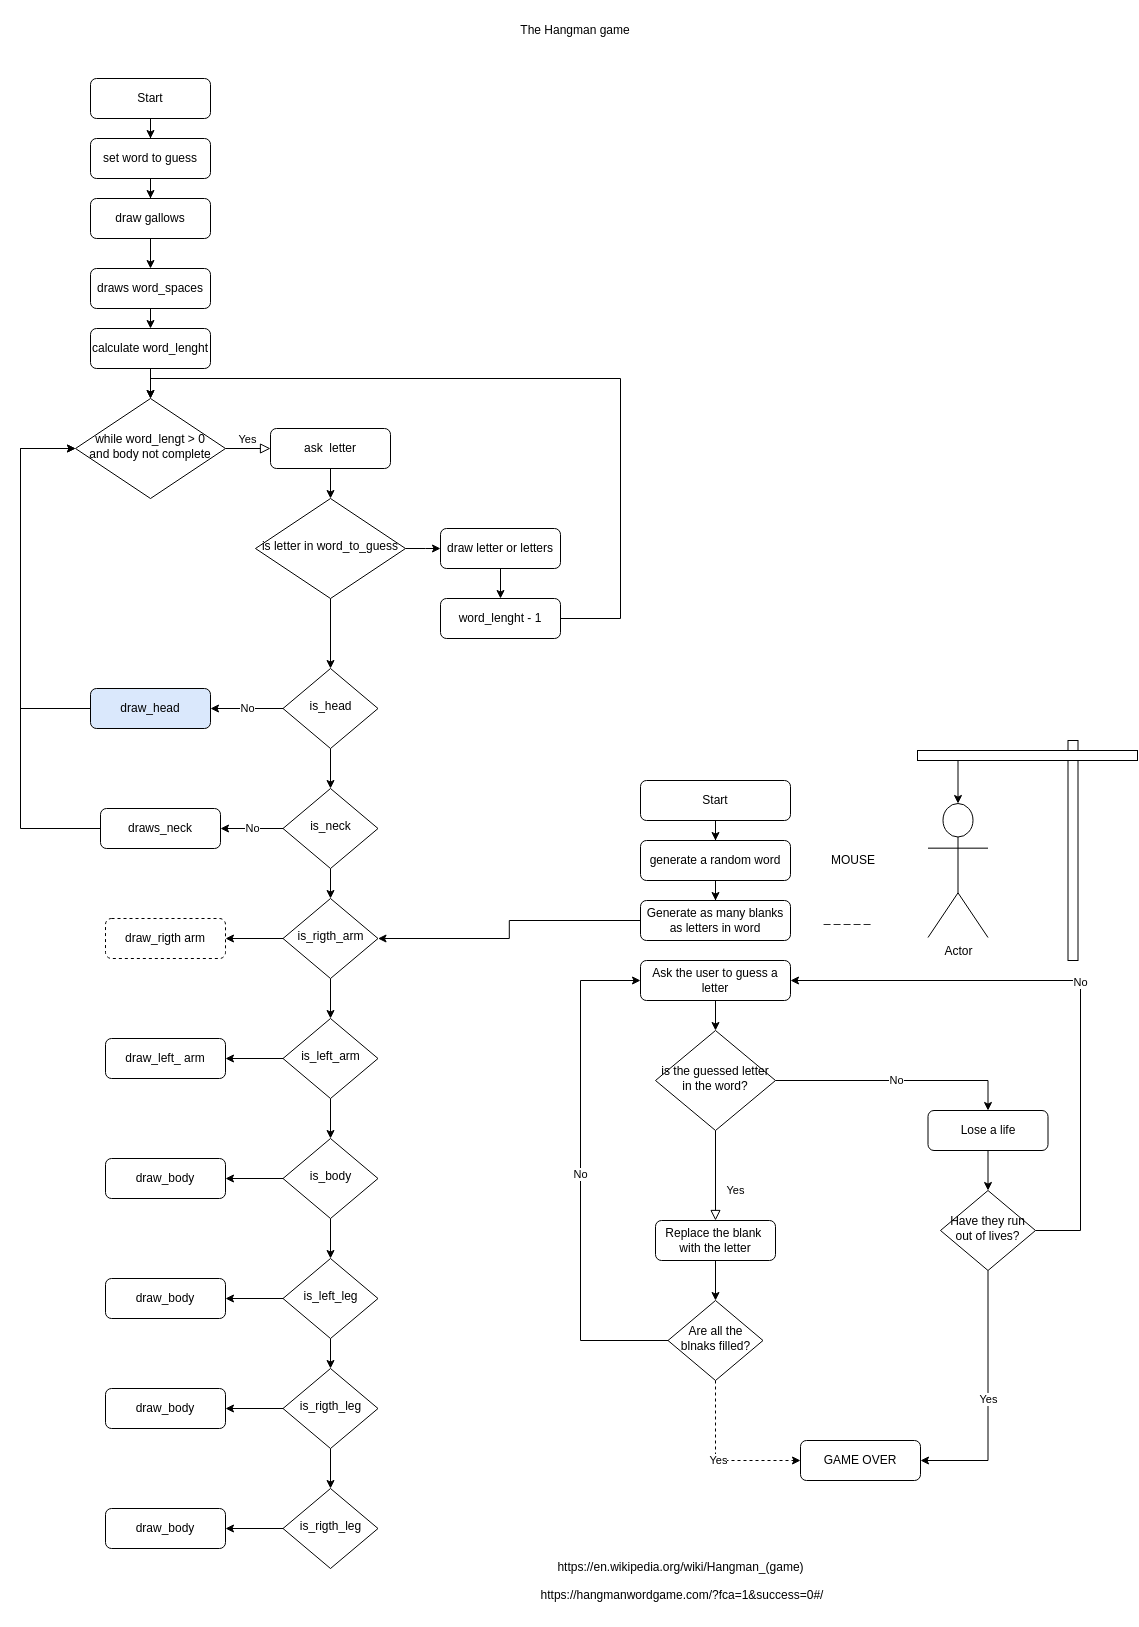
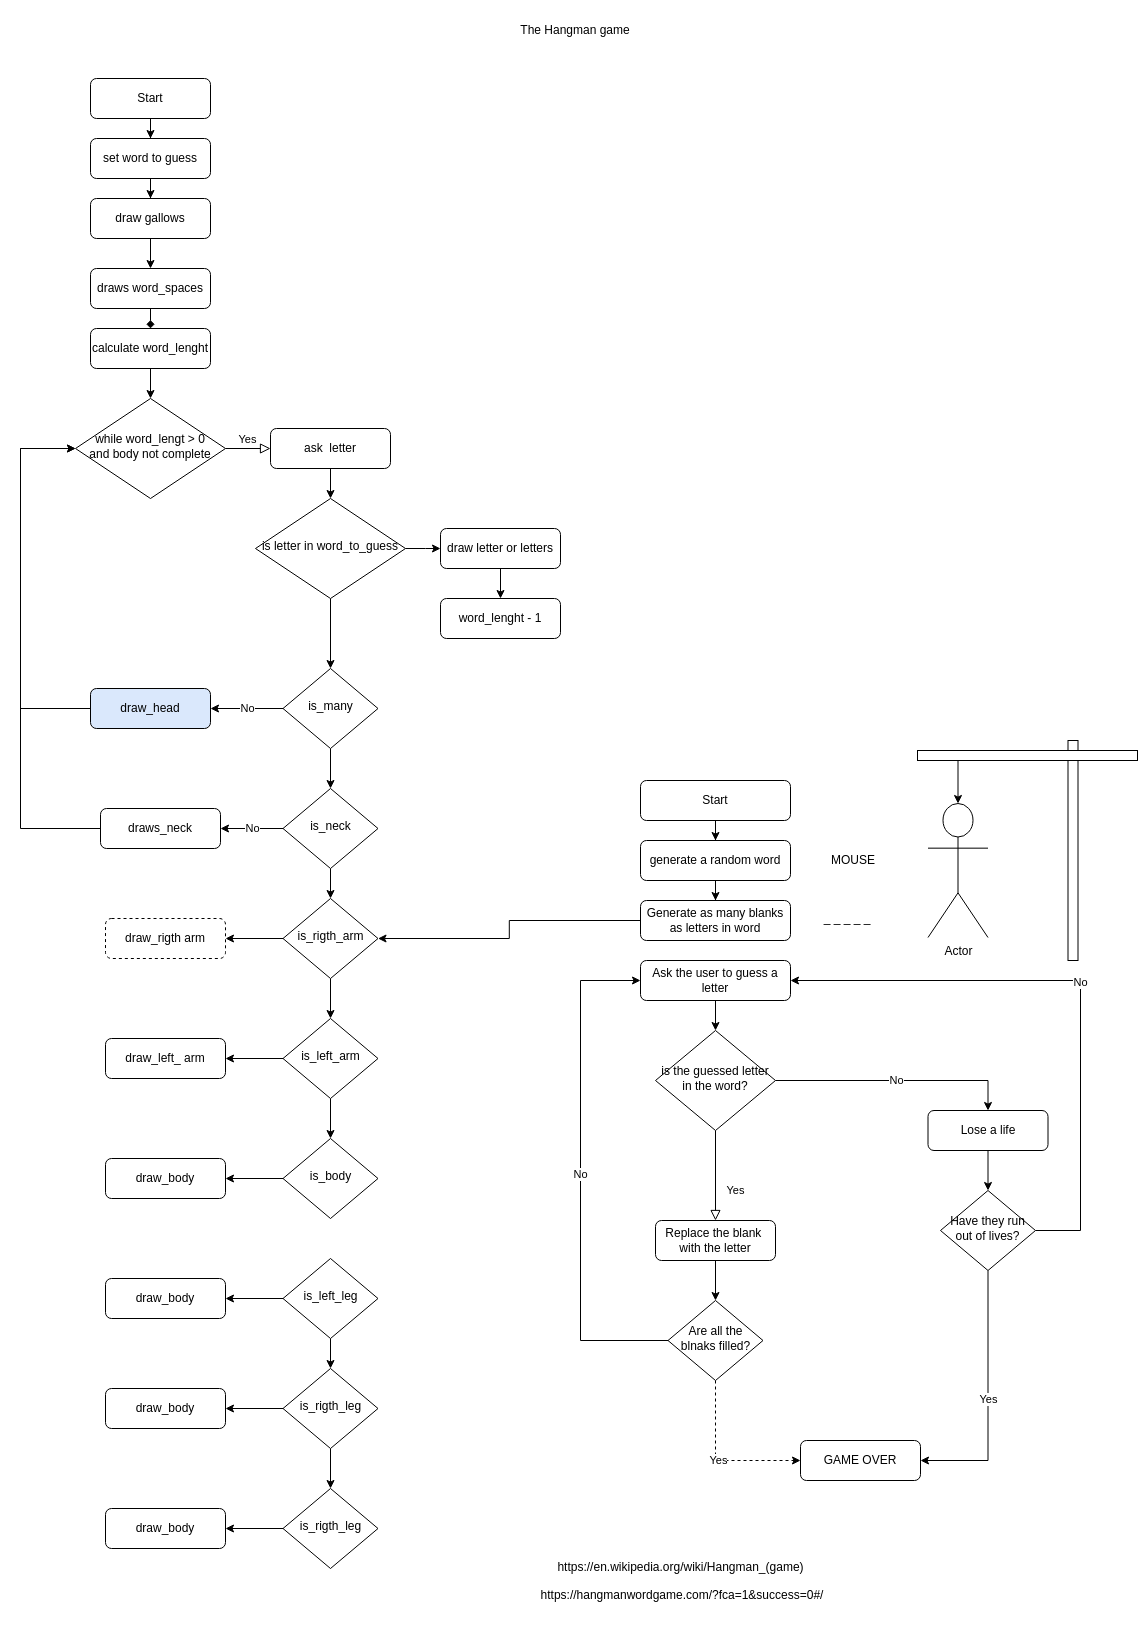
- <mxCell id="40" style="edgeStyle=orthogonalEdgeStyle;rounded=0;orthogonalLoop=1;jettySize=auto;html=1;exitX=0.5;exitY=1;exitDx=0;exitDy=0;entryX=0.5;entryY=0;entryDx=0;entryDy=0;" edge="1" parent="1" source="41" target="5"><mxGeometry relative="1" as="geometry" /></mxCell>
+ <mxCell id="40" style="edgeStyle=orthogonalEdgeStyle;rounded=0;orthogonalLoop=1;jettySize=auto;html=1;exitX=0.5;exitY=1;exitDx=0;exitDy=0;entryX=0.5;entryY=0;entryDx=0;entryDy=0;endArrow=diamond;" edge="1" parent="1" source="41" target="5"><mxGeometry relative="1" as="geometry" /></mxCell>
- <mxCell id="44" style="edgeStyle=orthogonalEdgeStyle;rounded=0;orthogonalLoop=1;jettySize=auto;html=1;entryX=0.5;entryY=0;entryDx=0;entryDy=0;" edge="1" parent="1" source="45" target="7"><mxGeometry relative="1" as="geometry"><Array as="points"><mxPoint x="620" y="618" /><mxPoint x="620" y="378" /><mxPoint x="150" y="378" /></Array></mxGeometry></mxCell>
- <mxCell id="15" value="is_head" style="rhombus;whiteSpace=wrap;html=1;shadow=0;fontFamily=Helvetica;fontSize=12;align=center;strokeWidth=1;spacing=6;spacingTop=-4;" vertex="1" parent="1"><mxGeometry x="282.5" y="668" width="95" height="80" as="geometry" /></mxCell>
+ <mxCell id="15" value="is_many" style="rhombus;whiteSpace=wrap;html=1;shadow=0;fontFamily=Helvetica;fontSize=12;align=center;strokeWidth=1;spacing=6;spacingTop=-4;" vertex="1" parent="1"><mxGeometry x="282.5" y="668" width="95" height="80" as="geometry" /></mxCell>
- <mxCell id="25" value="" style="edgeStyle=orthogonalEdgeStyle;rounded=0;orthogonalLoop=1;jettySize=auto;html=1;" edge="1" parent="1" source="27" target="30"><mxGeometry relative="1" as="geometry" /></mxCell>
